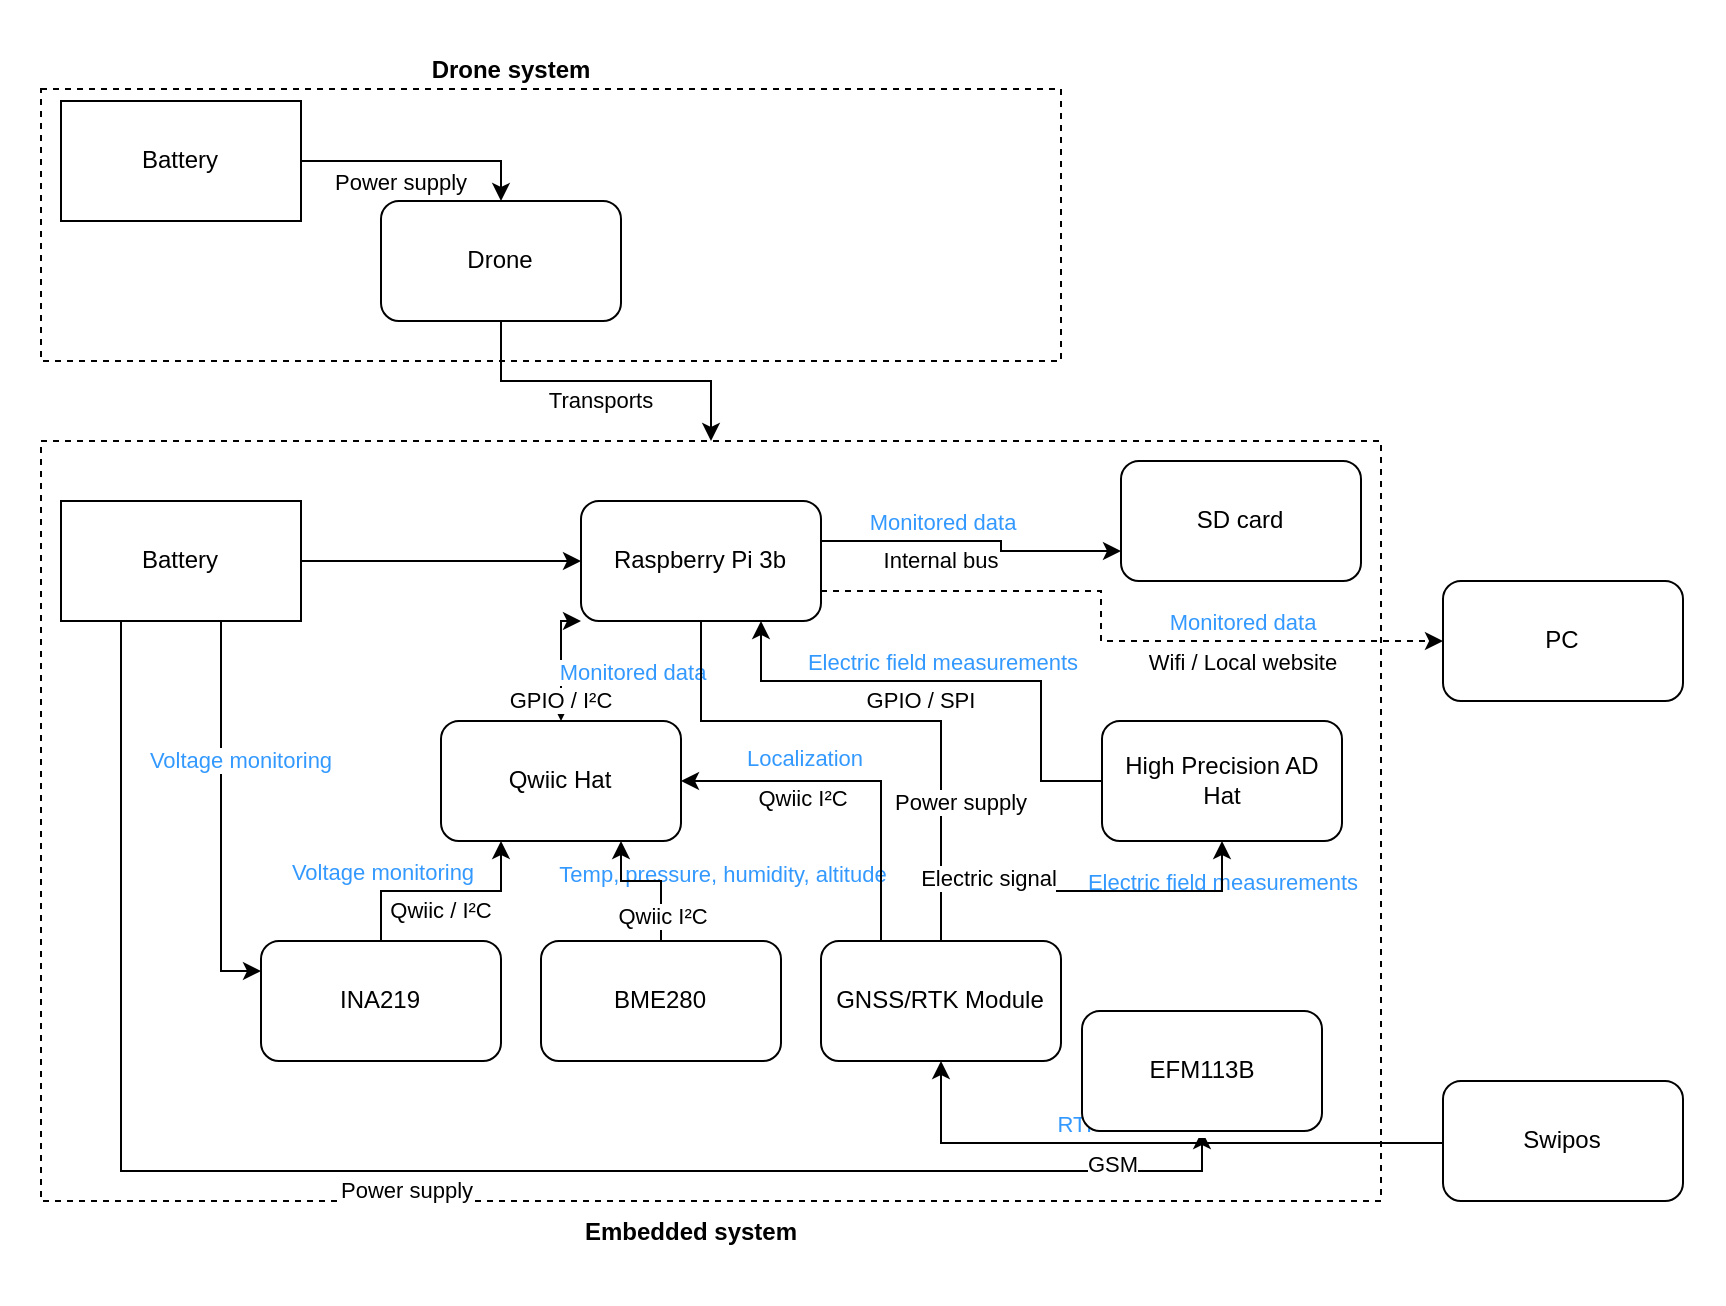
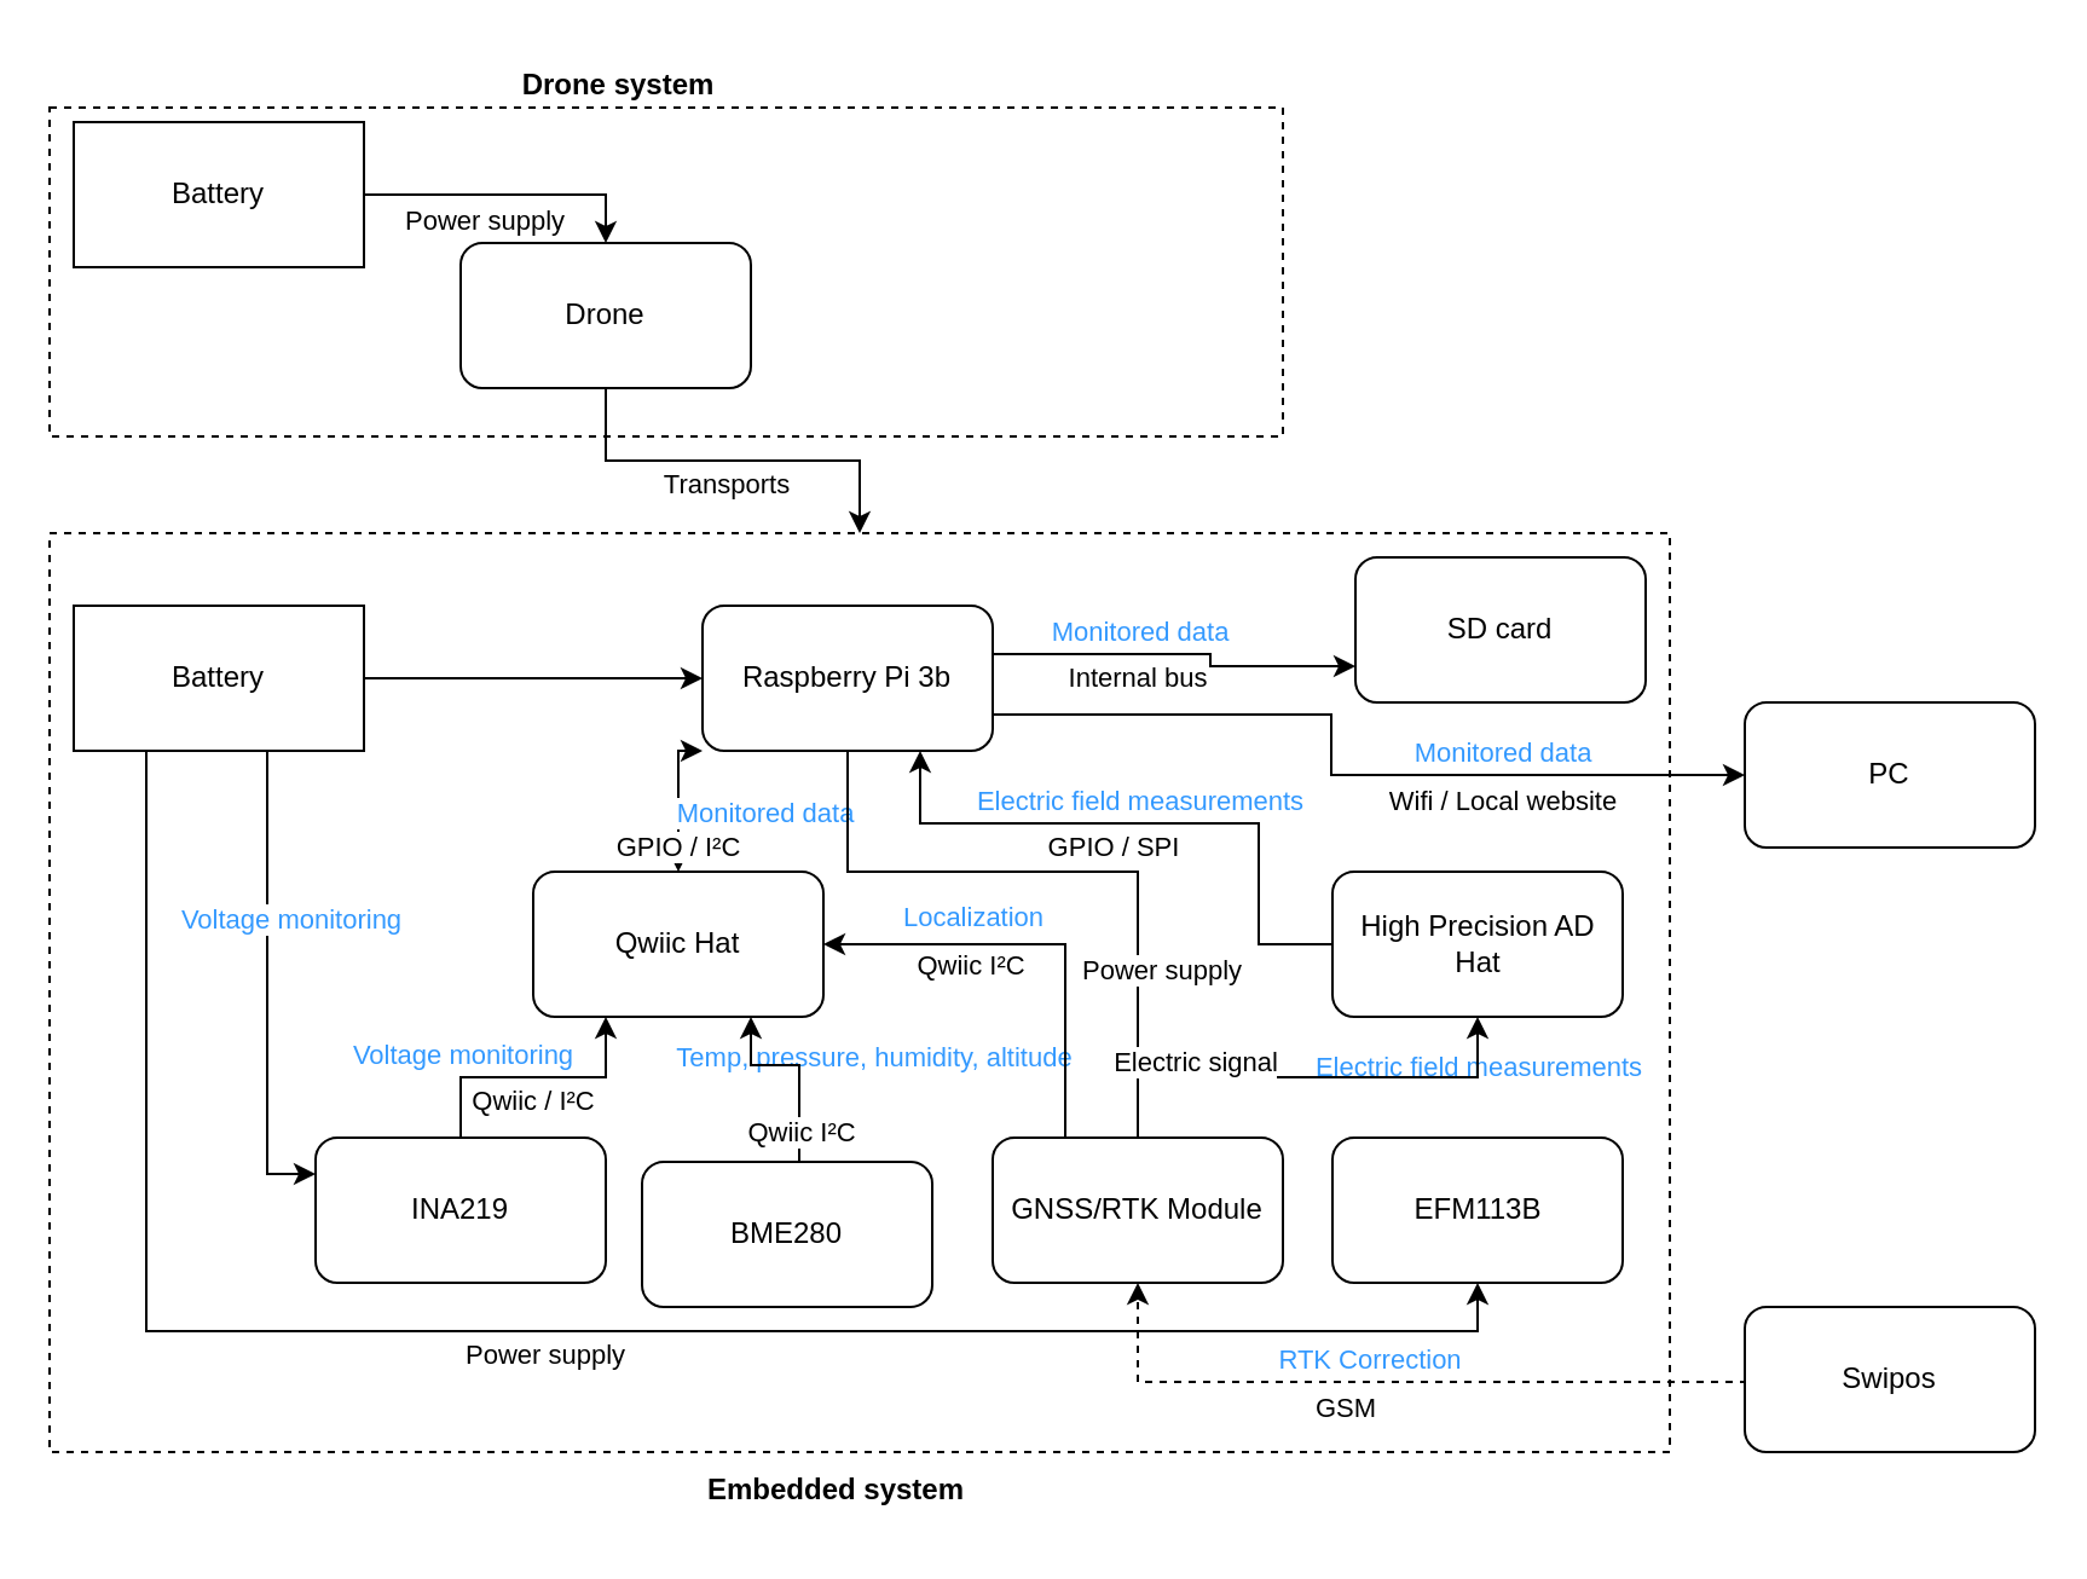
- <mxCell id="14" style="edgeStyle=orthogonalEdgeStyle;rounded=0;orthogonalLoop=1;jettySize=auto;html=1;exitX=1;exitY=0.75;exitDx=0;exitDy=0;startArrow=none;startFill=0;endArrow=classic;endFill=1;entryX=0;entryY=0.5;entryDx=0;entryDy=0;dashed=1;" parent="1" source="17" target="45" edge="1"><mxGeometry relative="1" as="geometry"><mxPoint x="680" y="320" as="targetPoint" /><Array as="points"><mxPoint x="550" y="295" /><mxPoint x="550" y="320" /></Array></mxGeometry></mxCell>
+ <mxCell id="14" style="edgeStyle=orthogonalEdgeStyle;rounded=0;orthogonalLoop=1;jettySize=auto;html=1;exitX=1;exitY=0.75;exitDx=0;exitDy=0;startArrow=none;startFill=0;endArrow=classic;endFill=1;entryX=0;entryY=0.5;entryDx=0;entryDy=0;" parent="1" source="17" target="45" edge="1"><mxGeometry relative="1" as="geometry"><mxPoint x="680" y="320" as="targetPoint" /><Array as="points"><mxPoint x="550" y="295" /><mxPoint x="550" y="320" /></Array></mxGeometry></mxCell>
- <mxCell id="42" value="&lt;div&gt;BME280&lt;/div&gt;" style="rounded=1;whiteSpace=wrap;html=1;" parent="1" vertex="1"><mxGeometry x="270" y="470" width="120" height="60" as="geometry" /></mxCell>
+ <mxCell id="42" value="&lt;div&gt;BME280&lt;/div&gt;" style="rounded=1;whiteSpace=wrap;html=1;" parent="1" vertex="1"><mxGeometry x="265" y="480" width="120" height="60" as="geometry" /></mxCell>
- <mxCell id="43" value="EFM113B" style="rounded=1;whiteSpace=wrap;html=1;" parent="1" vertex="1"><mxGeometry x="540.5" y="505" width="120" height="60" as="geometry" /></mxCell>
+ <mxCell id="43" value="EFM113B" style="rounded=1;whiteSpace=wrap;html=1;" parent="1" vertex="1"><mxGeometry x="550.5" y="470" width="120" height="60" as="geometry" /></mxCell>
- <mxCell id="27" style="edgeStyle=orthogonalEdgeStyle;rounded=0;orthogonalLoop=1;jettySize=auto;html=1;exitX=0;exitY=0.5;exitDx=0;exitDy=0;entryX=0.5;entryY=1;entryDx=0;entryDy=0;" parent="1" source="30" target="23" edge="1"><mxGeometry relative="1" as="geometry"><Array as="points"><mxPoint x="470" y="571" /></Array></mxGeometry></mxCell>
+ <mxCell id="27" style="edgeStyle=orthogonalEdgeStyle;rounded=0;orthogonalLoop=1;jettySize=auto;html=1;exitX=0;exitY=0.5;exitDx=0;exitDy=0;entryX=0.5;entryY=1;entryDx=0;entryDy=0;dashed=1;" parent="1" source="30" target="23" edge="1"><mxGeometry relative="1" as="geometry"><Array as="points"><mxPoint x="470" y="571" /></Array></mxGeometry></mxCell>
